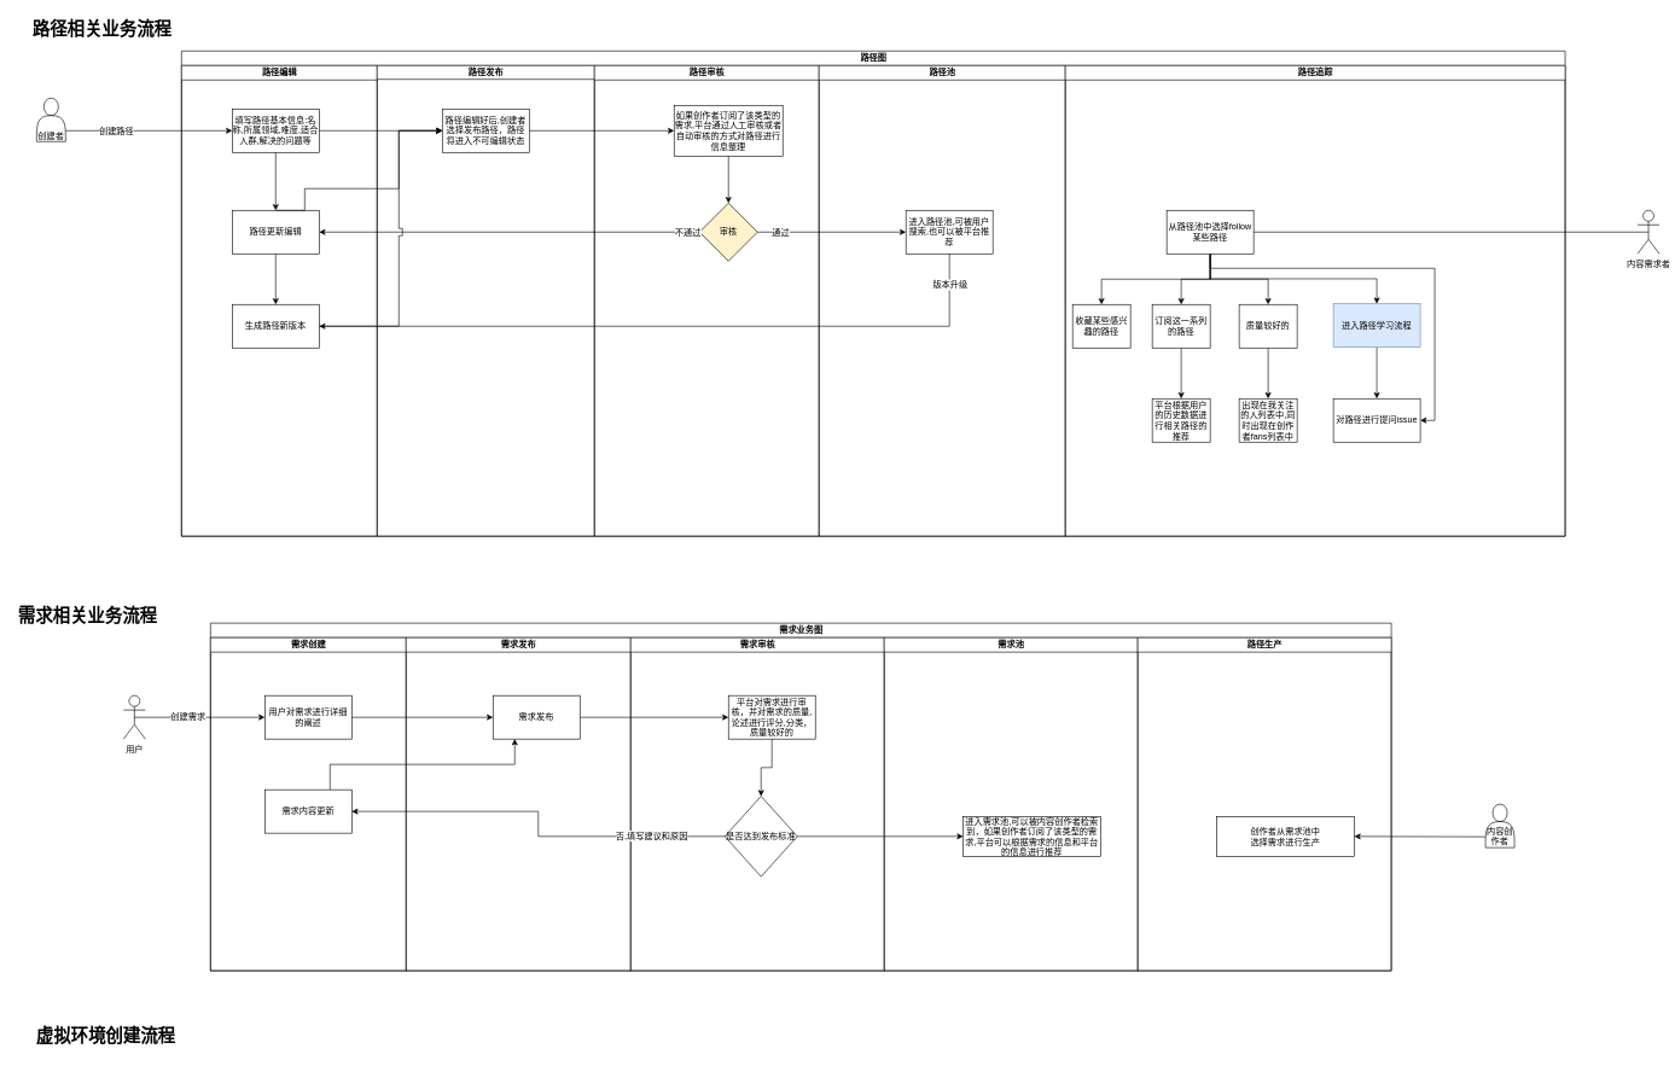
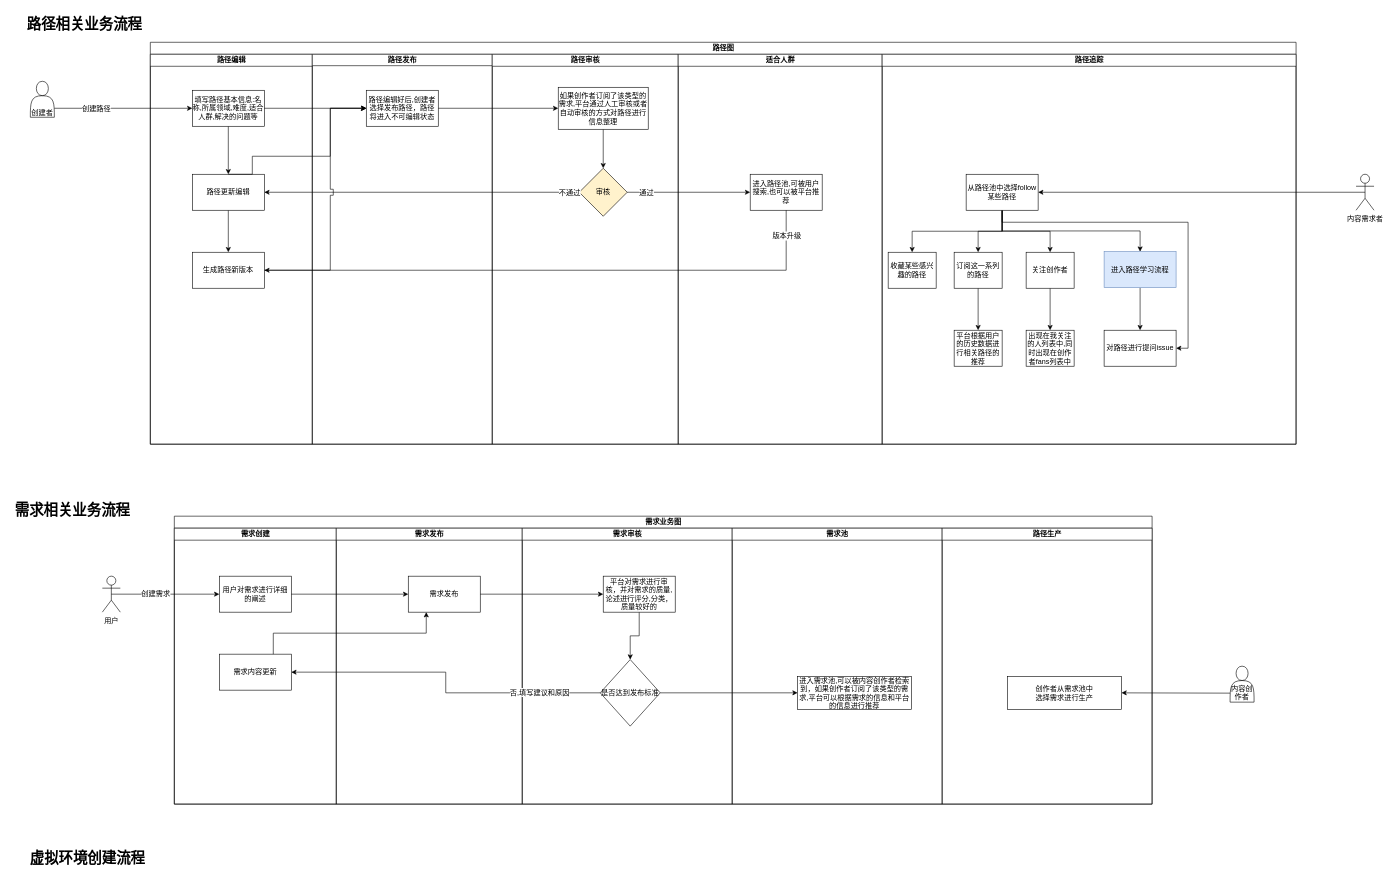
- <mxCell id="19" value="路径池" style="swimlane;html=1;startSize=20;" vertex="1" parent="2"><mxGeometry x="880" y="20" width="340" height="650" as="geometry" /></mxCell>
+ <mxCell id="19" value="适合人群" style="swimlane;html=1;startSize=20;" vertex="1" parent="2"><mxGeometry x="880" y="20" width="340" height="650" as="geometry" /></mxCell>
- <mxCell id="47" style="edgeStyle=orthogonalEdgeStyle;rounded=0;jumpStyle=sharp;jumpSize=10;orthogonalLoop=1;jettySize=auto;html=1;exitX=0.5;exitY=0.5;exitDx=0;exitDy=0;exitPerimeter=0;startSize=20;endArrow=none;" edge="1" parent="1" source="48" target="33"><mxGeometry relative="1" as="geometry" /></mxCell>
+ <mxCell id="47" style="edgeStyle=orthogonalEdgeStyle;rounded=0;jumpStyle=sharp;jumpSize=10;orthogonalLoop=1;jettySize=auto;html=1;exitX=0.5;exitY=0.5;exitDx=0;exitDy=0;exitPerimeter=0;startSize=20;" edge="1" parent="1" source="48" target="33"><mxGeometry relative="1" as="geometry" /></mxCell>
- <mxCell id="40" value="质量较好的" style="rounded=0;whiteSpace=wrap;html=1;shadow=0;startSize=20;" vertex="1" parent="27"><mxGeometry x="240" y="330" width="80" height="60" as="geometry" /></mxCell>
+ <mxCell id="40" value="关注创作者" style="rounded=0;whiteSpace=wrap;html=1;shadow=0;startSize=20;" vertex="1" parent="27"><mxGeometry x="240" y="330" width="80" height="60" as="geometry" /></mxCell>
